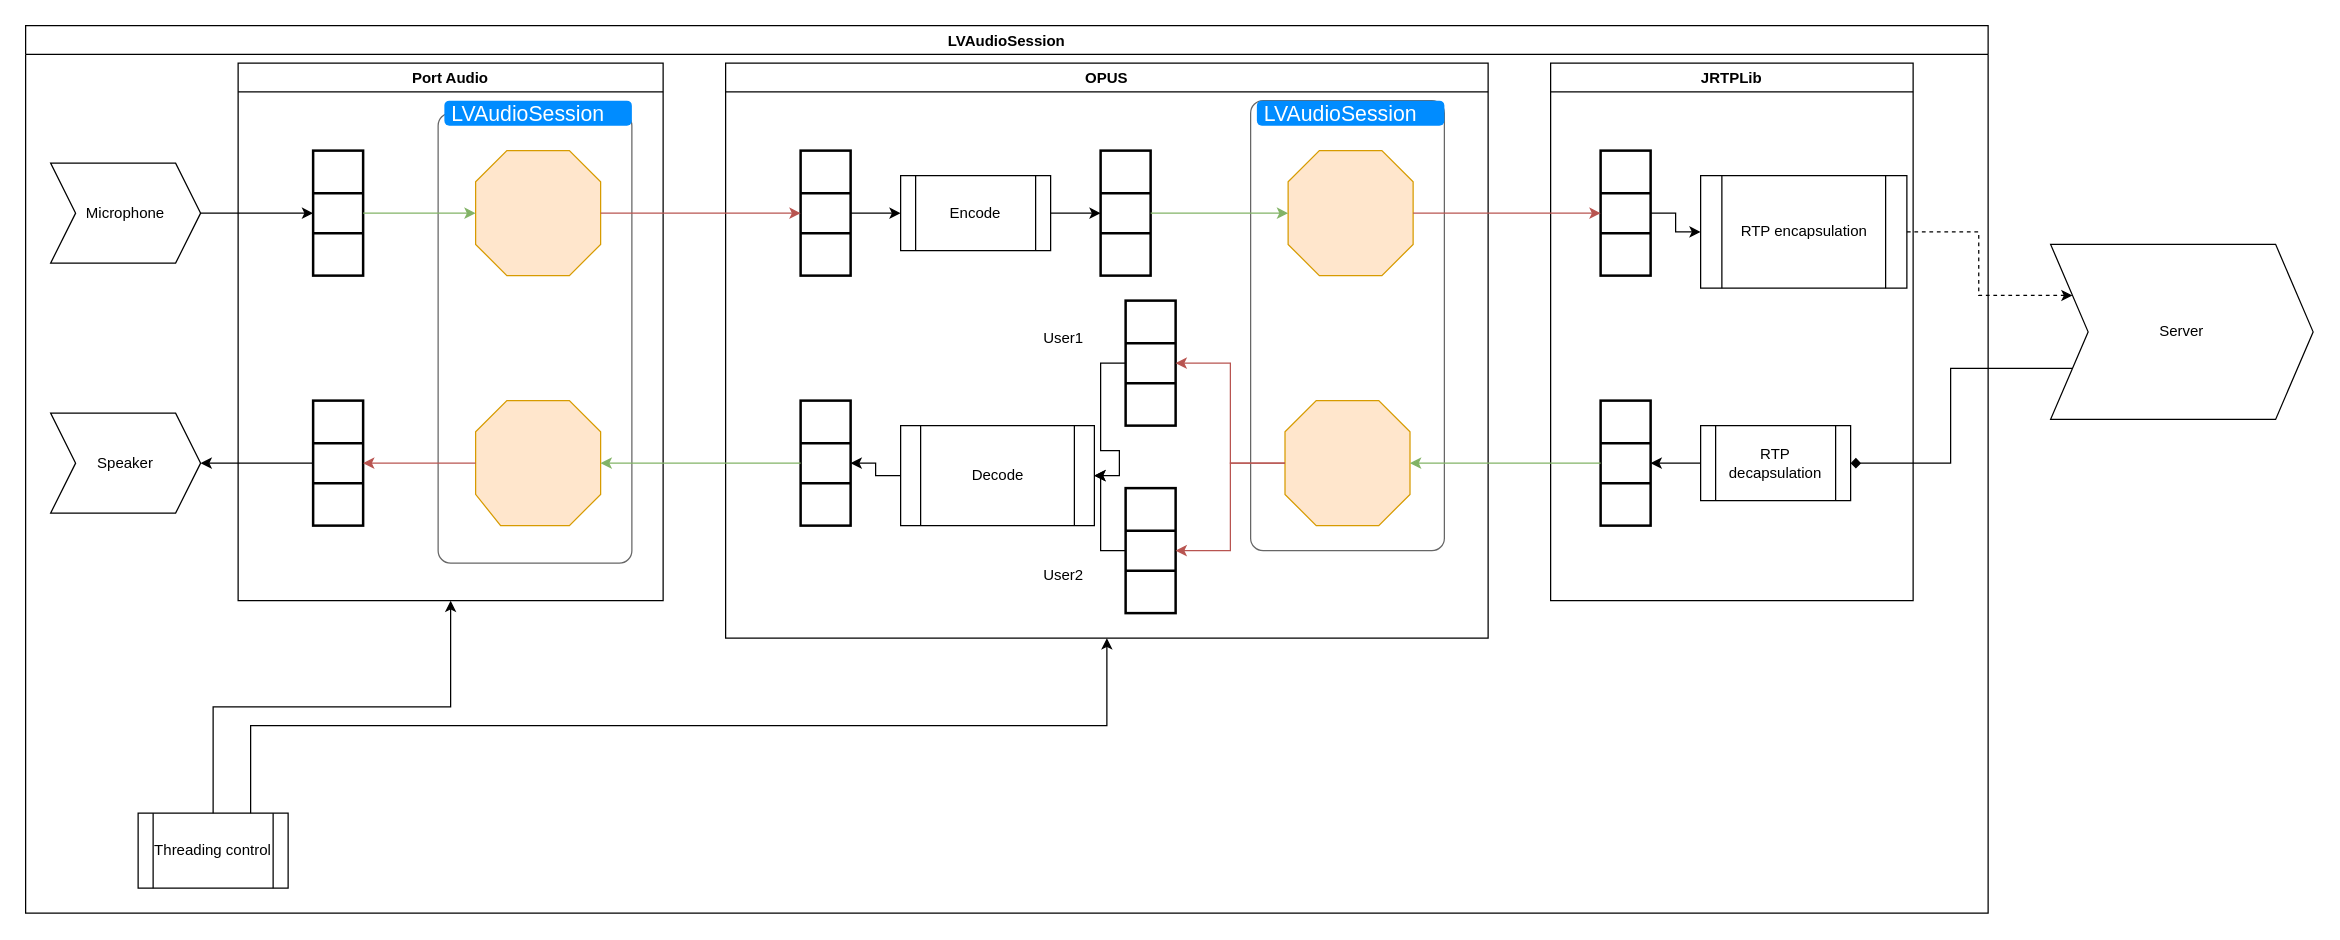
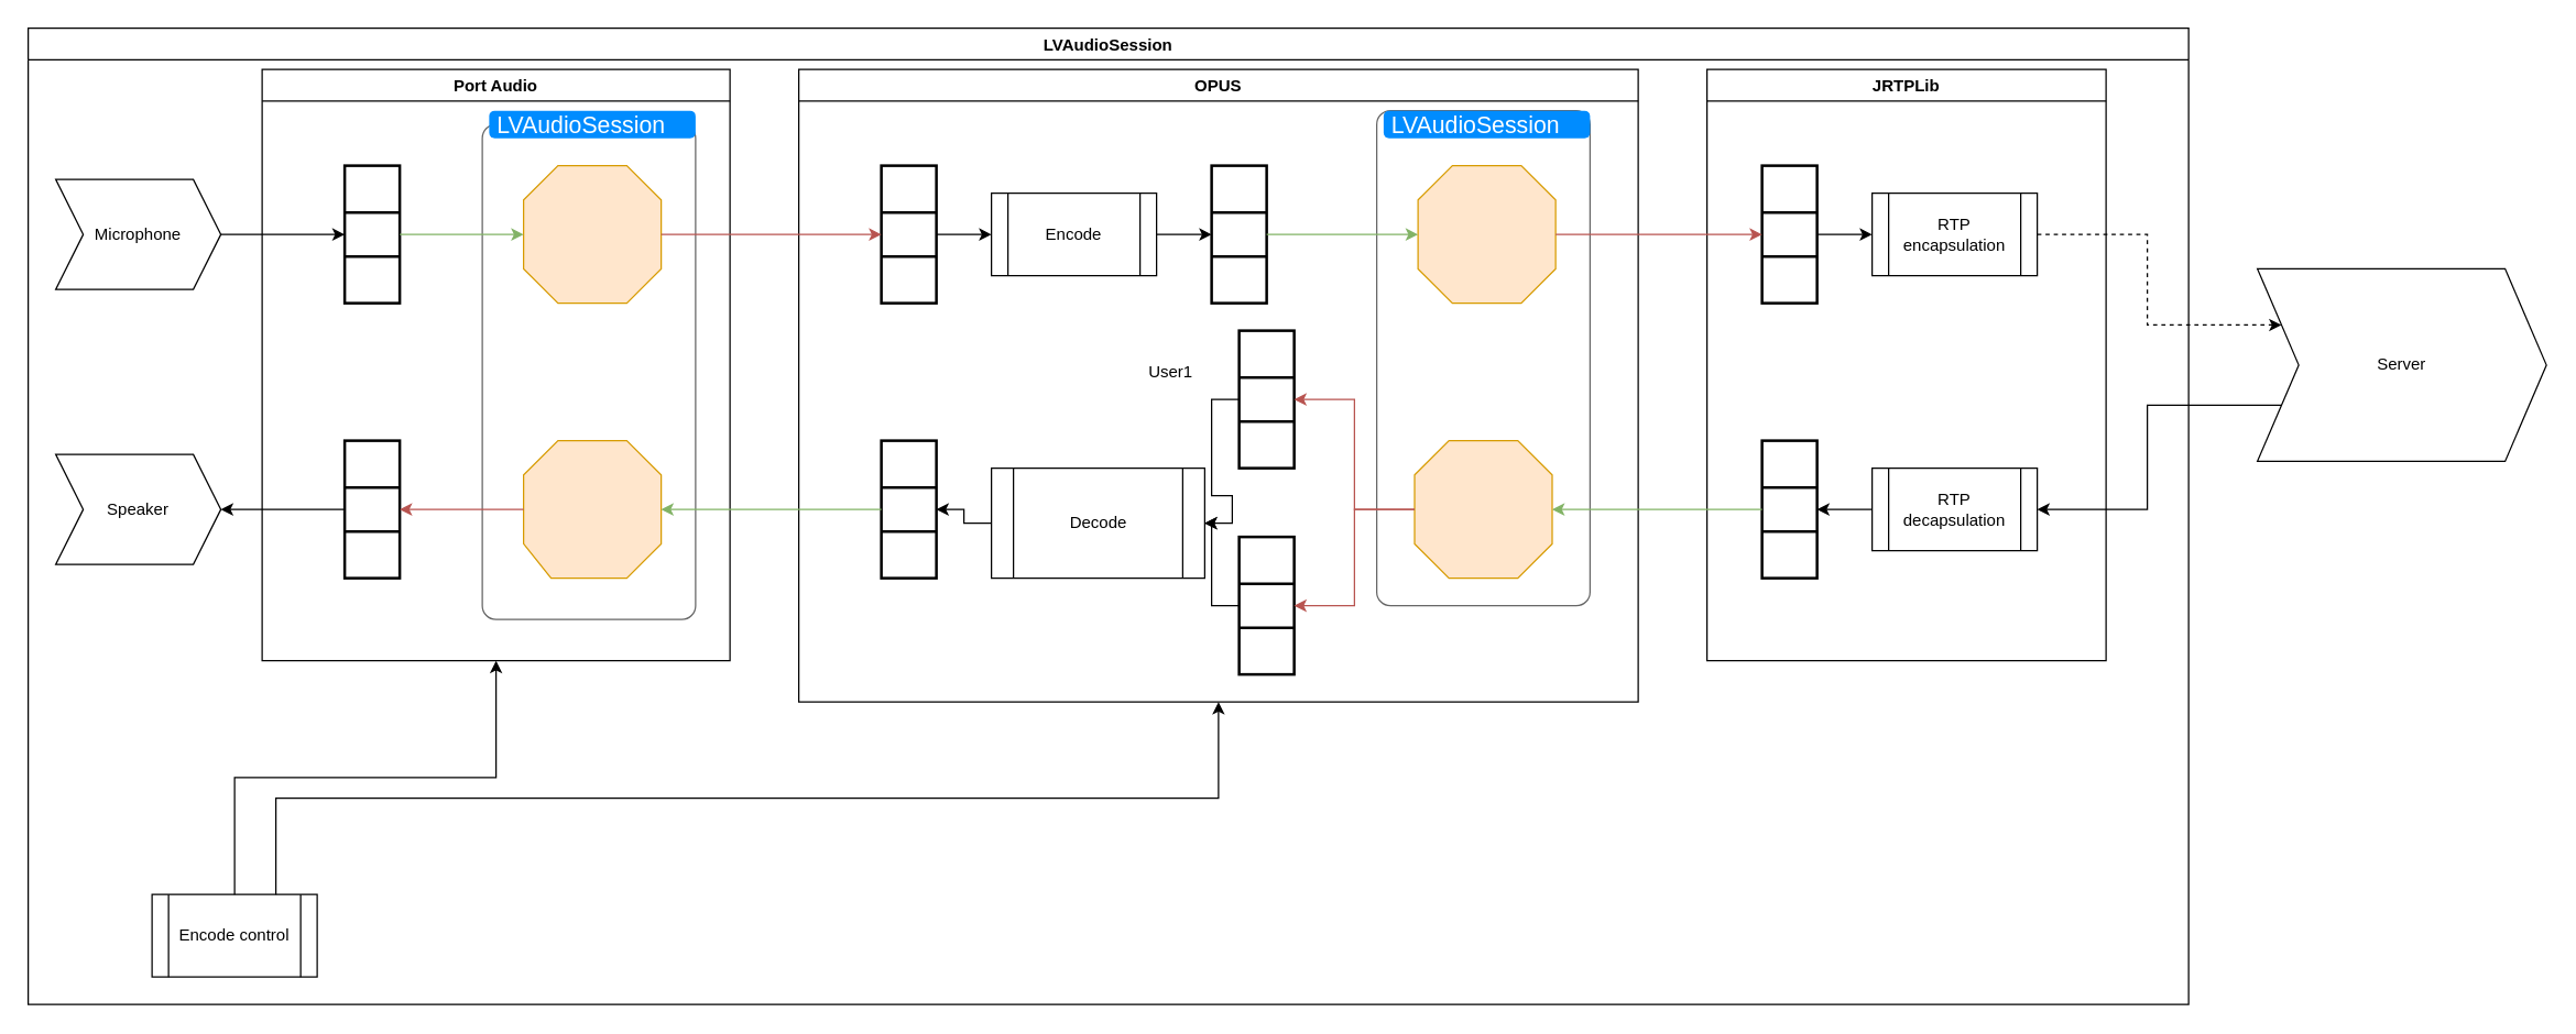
- <mxCell id="43" value="RTP encapsulation" style="shape=process;whiteSpace=wrap;html=1;backgroundOutline=1;" vertex="1" parent="39"><mxGeometry x="120" y="90" width="165" height="90" as="geometry" /></mxCell>
+ <mxCell id="43" value="RTP encapsulation" style="shape=process;whiteSpace=wrap;html=1;backgroundOutline=1;" vertex="1" parent="39"><mxGeometry x="120" y="90" width="120" height="60" as="geometry" /></mxCell>
- <mxCell id="48" style="edgeStyle=orthogonalEdgeStyle;rounded=0;orthogonalLoop=1;jettySize=auto;html=1;exitX=0;exitY=0.75;exitDx=0;exitDy=0;entryX=1;entryY=0.5;entryDx=0;entryDy=0;endArrow=diamond;" edge="1" parent="1" source="49" target="45"><mxGeometry relative="1" as="geometry" /></mxCell>
+ <mxCell id="48" style="edgeStyle=orthogonalEdgeStyle;rounded=0;orthogonalLoop=1;jettySize=auto;html=1;exitX=0;exitY=0.75;exitDx=0;exitDy=0;entryX=1;entryY=0.5;entryDx=0;entryDy=0;" edge="1" parent="1" source="49" target="45"><mxGeometry relative="1" as="geometry" /></mxCell>
- <mxCell id="34" value="User2" style="text;html=1;align=center;verticalAlign=middle;resizable=0;points=[];autosize=1;strokeColor=none;" vertex="1" parent="13"><mxGeometry x="245" y="400" width="50" height="20" as="geometry" /></mxCell>
- <mxCell id="52" value="Threading control" style="shape=process;whiteSpace=wrap;html=1;backgroundOutline=1;" vertex="1" parent="51"><mxGeometry x="90" y="630" width="120" height="60" as="geometry" /></mxCell>
+ <mxCell id="52" value="Encode control" style="shape=process;whiteSpace=wrap;html=1;backgroundOutline=1;" vertex="1" parent="51"><mxGeometry x="90" y="630" width="120" height="60" as="geometry" /></mxCell>
